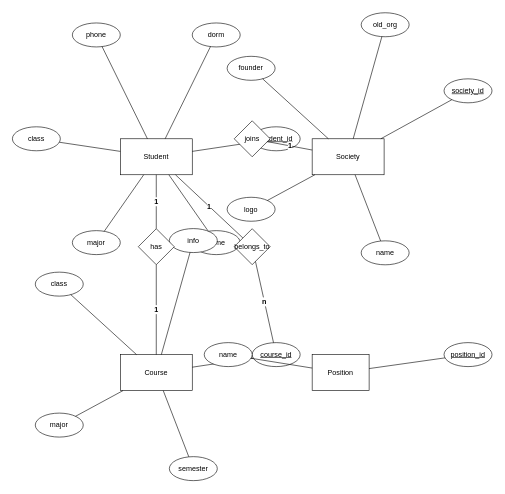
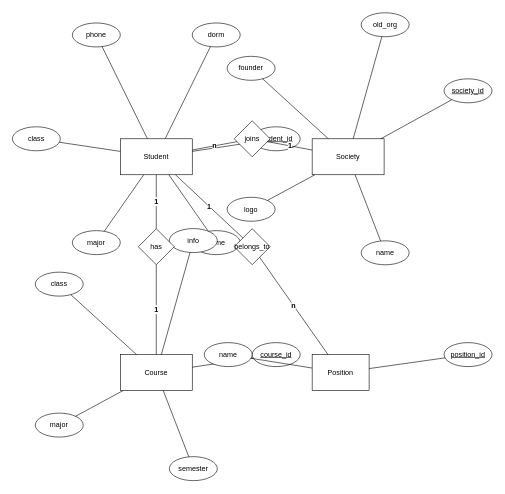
+ <mxCell id="49" value="n" style="endArrow=none;html=1;rounded=0;fontSize=12;fontStyle=1;" edge="1" parent="1" source="2" target="48"><mxGeometry relative="1" as="geometry" /></mxCell>
- <mxCell id="44" value="n" style="endArrow=none;html=1;rounded=0;fontSize=12;fontStyle=1;" edge="1" parent="1" source="42" target="27"><mxGeometry relative="1" as="geometry" /></mxCell>
+ <mxCell id="44" value="n" style="endArrow=none;html=1;rounded=0;fontSize=12;fontStyle=1;" edge="1" parent="1" source="42" target="37"><mxGeometry relative="1" as="geometry" /></mxCell>
